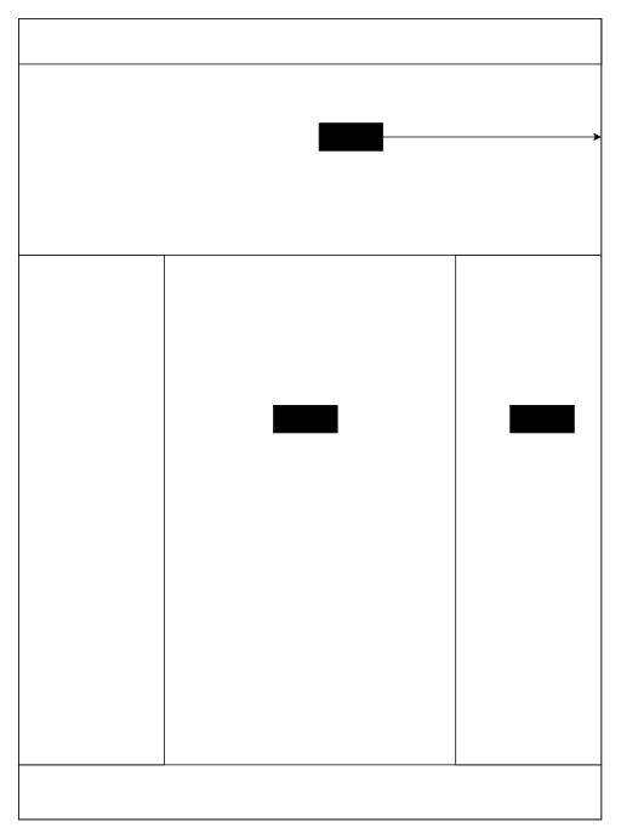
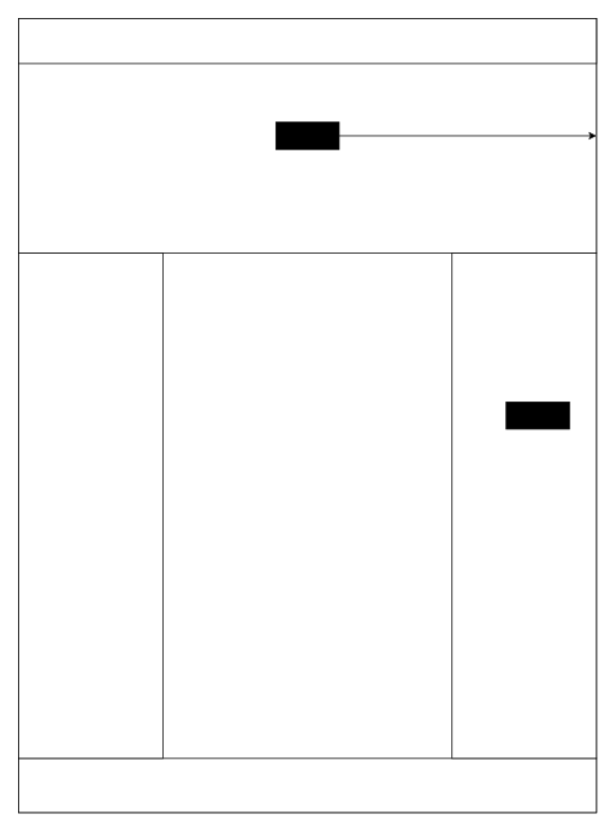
- <mxCell id="9" value="HEADER" style="text;html=1;strokeColor=#000000;fillColor=#000000;align=center;verticalAlign=middle;whiteSpace=wrap;rounded=0;" vertex="1" parent="1"><mxGeometry x="350" y="135" width="70" height="30" as="geometry" /></mxCell>
+ <mxCell id="9" value="HEADER" style="text;html=1;strokeColor=#000000;fillColor=#000000;align=center;verticalAlign=middle;whiteSpace=wrap;rounded=0;" vertex="1" parent="1"><mxGeometry x="305" y="135" width="70" height="30" as="geometry" /></mxCell>
- <mxCell id="10" value="TEXT 1" style="text;html=1;strokeColor=#000000;fillColor=#000000;align=center;verticalAlign=middle;whiteSpace=wrap;rounded=0;" vertex="1" parent="1"><mxGeometry x="300" y="445" width="70" height="30" as="geometry" /></mxCell>
